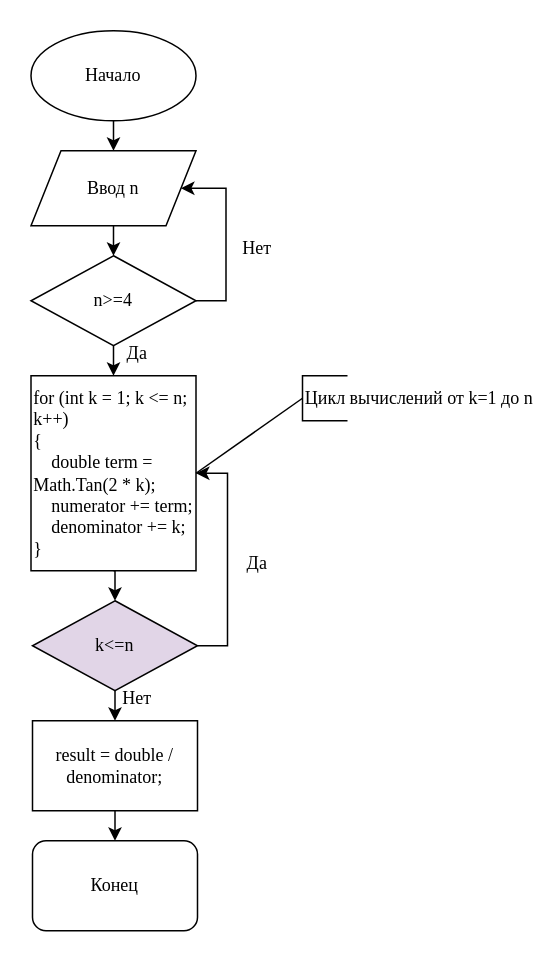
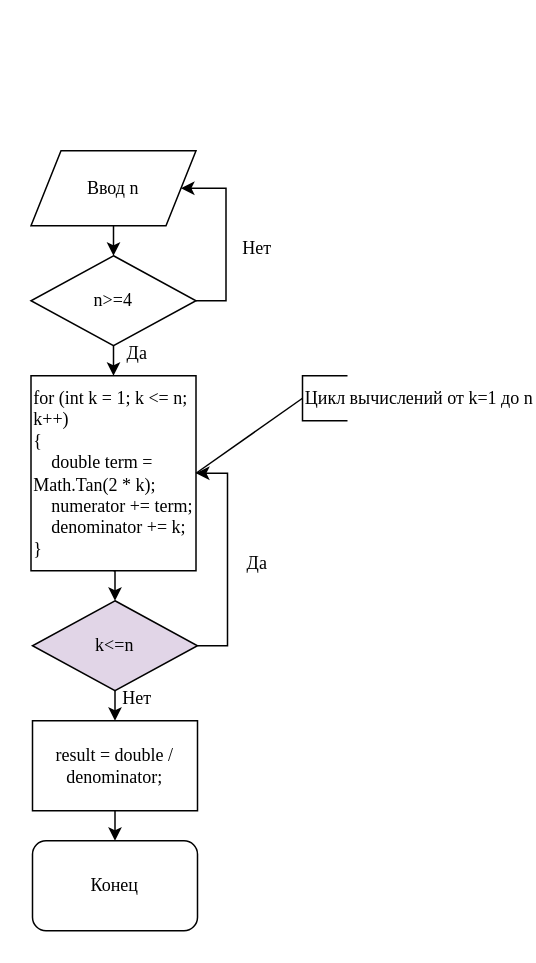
- <mxCell id="3" value="&lt;font face=&quot;Times New Roman&quot;&gt;Начало&lt;/font&gt;" style="ellipse;whiteSpace=wrap;html=1;" vertex="1" parent="1"><mxGeometry x="20" y="20" width="110" height="60" as="geometry" /></mxCell>
- <mxCell id="2" style="edgeStyle=orthogonalEdgeStyle;rounded=0;orthogonalLoop=1;jettySize=auto;html=1;exitX=0.5;exitY=1;exitDx=0;exitDy=0;entryX=0.5;entryY=0;entryDx=0;entryDy=0;" edge="1" parent="1" source="3" target="5"><mxGeometry relative="1" as="geometry" /></mxCell>
